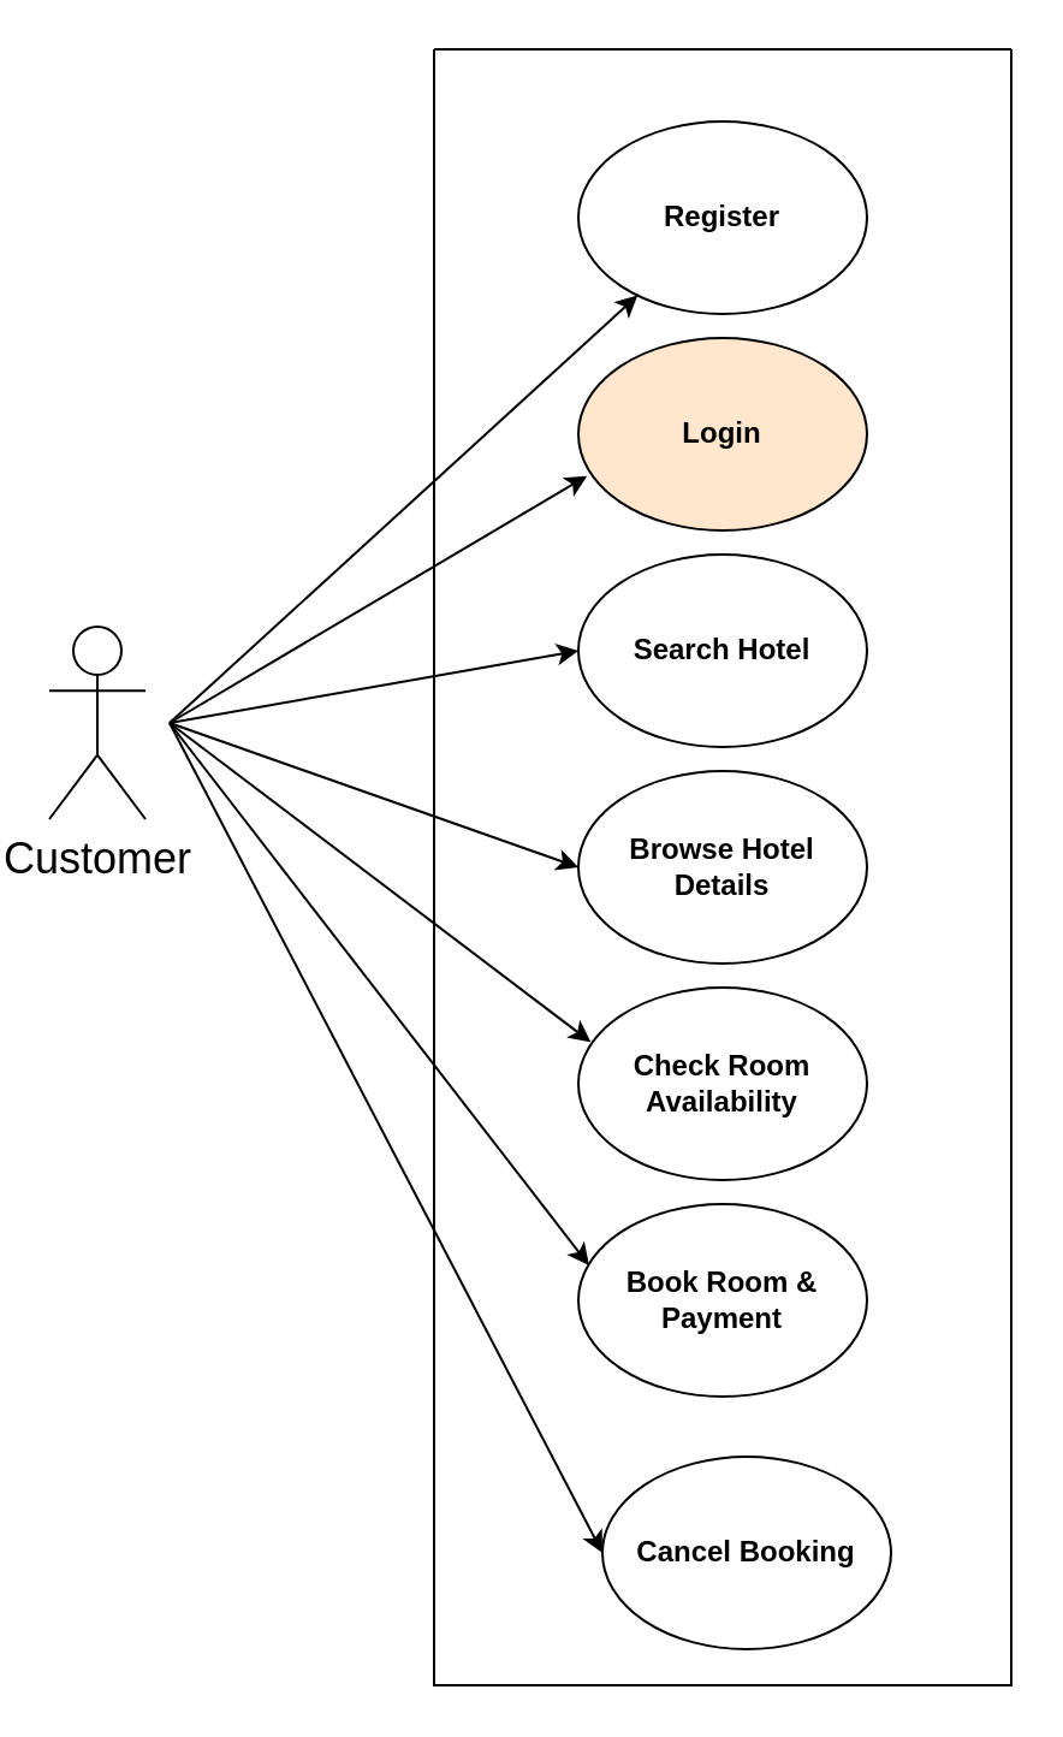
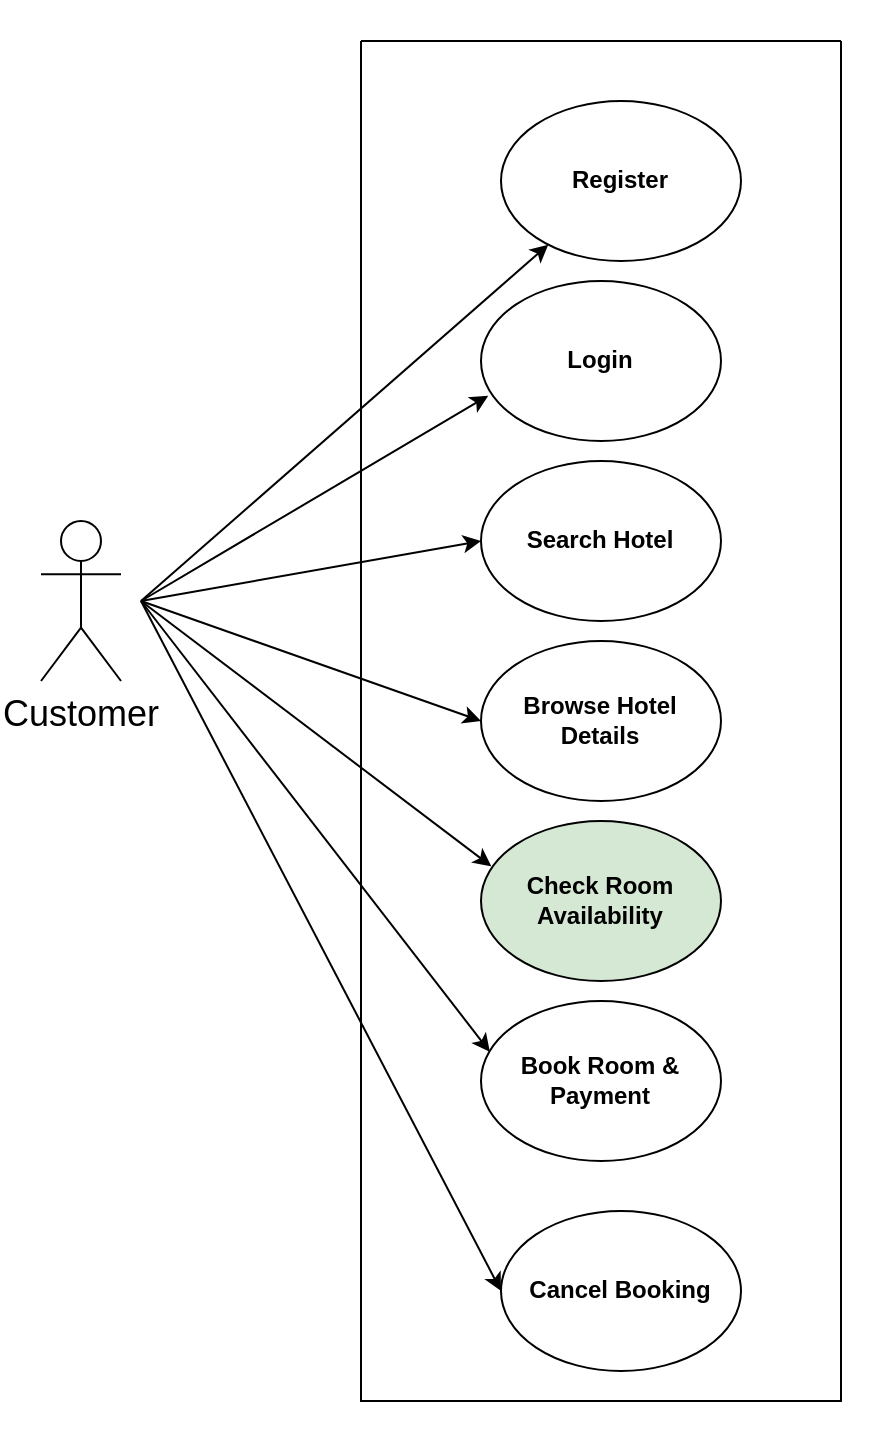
- <mxCell id="2" value="&lt;b&gt;Register&lt;/b&gt;" style="ellipse;whiteSpace=wrap;html=1;" parent="1" vertex="1"><mxGeometry x="240" y="50" width="120" height="80" as="geometry" /></mxCell>
+ <mxCell id="2" value="&lt;b&gt;Register&lt;/b&gt;" style="ellipse;whiteSpace=wrap;html=1;" parent="1" vertex="1"><mxGeometry x="250" y="50" width="120" height="80" as="geometry" /></mxCell>
- <mxCell id="4" value="&lt;b&gt;Login&lt;/b&gt;" style="ellipse;whiteSpace=wrap;html=1;fillColor=#ffe6cc;" parent="1" vertex="1"><mxGeometry x="240" y="140" width="120" height="80" as="geometry" /></mxCell>
+ <mxCell id="4" value="&lt;b&gt;Login&lt;/b&gt;" style="ellipse;whiteSpace=wrap;html=1;" parent="1" vertex="1"><mxGeometry x="240" y="140" width="120" height="80" as="geometry" /></mxCell>
- <mxCell id="6" value="&lt;b&gt;Check Room Availability&lt;/b&gt;" style="ellipse;whiteSpace=wrap;html=1;" parent="1" vertex="1"><mxGeometry x="240" y="410" width="120" height="80" as="geometry" /></mxCell>
+ <mxCell id="6" value="&lt;b&gt;Check Room Availability&lt;/b&gt;" style="ellipse;whiteSpace=wrap;html=1;fillColor=#d5e8d4;" parent="1" vertex="1"><mxGeometry x="240" y="410" width="120" height="80" as="geometry" /></mxCell>
